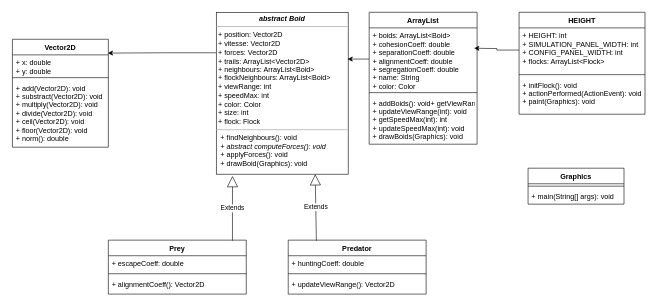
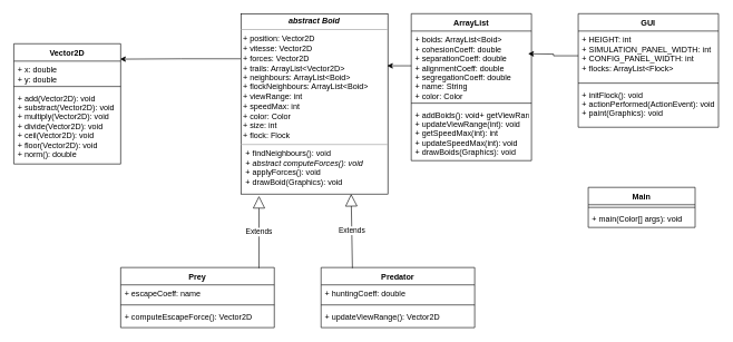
- <mxCell id="13" value="HEIGHT" style="swimlane;fontStyle=1;align=center;verticalAlign=top;childLayout=stackLayout;horizontal=1;startSize=26;horizontalStack=0;resizeParent=1;resizeParentMax=0;resizeLast=0;collapsible=1;marginBottom=0;" parent="1" vertex="1"><mxGeometry x="865" y="20" width="210" height="170" as="geometry" /></mxCell>
+ <mxCell id="13" value="GUI" style="swimlane;fontStyle=1;align=center;verticalAlign=top;childLayout=stackLayout;horizontal=1;startSize=26;horizontalStack=0;resizeParent=1;resizeParentMax=0;resizeLast=0;collapsible=1;marginBottom=0;" parent="1" vertex="1"><mxGeometry x="865" y="20" width="210" height="170" as="geometry" /></mxCell>
- <mxCell id="10" value="Graphics" style="swimlane;fontStyle=1;align=center;verticalAlign=top;childLayout=stackLayout;horizontal=1;startSize=26;horizontalStack=0;resizeParent=1;resizeParentMax=0;resizeLast=0;collapsible=1;marginBottom=0;" parent="1" vertex="1"><mxGeometry x="880" y="280" width="160" height="60" as="geometry" /></mxCell>
+ <mxCell id="10" value="Main" style="swimlane;fontStyle=1;align=center;verticalAlign=top;childLayout=stackLayout;horizontal=1;startSize=26;horizontalStack=0;resizeParent=1;resizeParentMax=0;resizeLast=0;collapsible=1;marginBottom=0;" parent="1" vertex="1"><mxGeometry x="880" y="280" width="160" height="60" as="geometry" /></mxCell>
- <mxCell id="12" value="+ main(String[] args): void" style="text;strokeColor=none;fillColor=none;align=left;verticalAlign=top;spacingLeft=4;spacingRight=4;overflow=hidden;rotatable=0;points=[[0,0.5],[1,0.5]];portConstraint=eastwest;" parent="10" vertex="1"><mxGeometry y="34" width="160" height="26" as="geometry" /></mxCell>
+ <mxCell id="12" value="+ main(Color[] args): void" style="text;strokeColor=none;fillColor=none;align=left;verticalAlign=top;spacingLeft=4;spacingRight=4;overflow=hidden;rotatable=0;points=[[0,0.5],[1,0.5]];portConstraint=eastwest;" parent="10" vertex="1"><mxGeometry y="34" width="160" height="26" as="geometry" /></mxCell>
- <mxCell id="3" value="+ escapeCoeff: double" style="text;strokeColor=none;fillColor=none;align=left;verticalAlign=top;spacingLeft=4;spacingRight=4;overflow=hidden;rotatable=0;points=[[0,0.5],[1,0.5]];portConstraint=eastwest;" vertex="1" parent="2"><mxGeometry y="26" width="230" height="26" as="geometry" /></mxCell>
+ <mxCell id="3" value="+ escapeCoeff: name" style="text;strokeColor=none;fillColor=none;align=left;verticalAlign=top;spacingLeft=4;spacingRight=4;overflow=hidden;rotatable=0;points=[[0,0.5],[1,0.5]];portConstraint=eastwest;" vertex="1" parent="2"><mxGeometry y="26" width="230" height="26" as="geometry" /></mxCell>
- <mxCell id="5" value="+ alignmentCoeff(): Vector2D&#10;" style="text;strokeColor=none;fillColor=none;align=left;verticalAlign=top;spacingLeft=4;spacingRight=4;overflow=hidden;rotatable=0;points=[[0,0.5],[1,0.5]];portConstraint=eastwest;" parent="2" vertex="1"><mxGeometry y="60" width="230" height="30" as="geometry" /></mxCell>
+ <mxCell id="5" value="+ computeEscapeForce(): Vector2D&#10;" style="text;strokeColor=none;fillColor=none;align=left;verticalAlign=top;spacingLeft=4;spacingRight=4;overflow=hidden;rotatable=0;points=[[0,0.5],[1,0.5]];portConstraint=eastwest;" parent="2" vertex="1"><mxGeometry y="60" width="230" height="30" as="geometry" /></mxCell>
